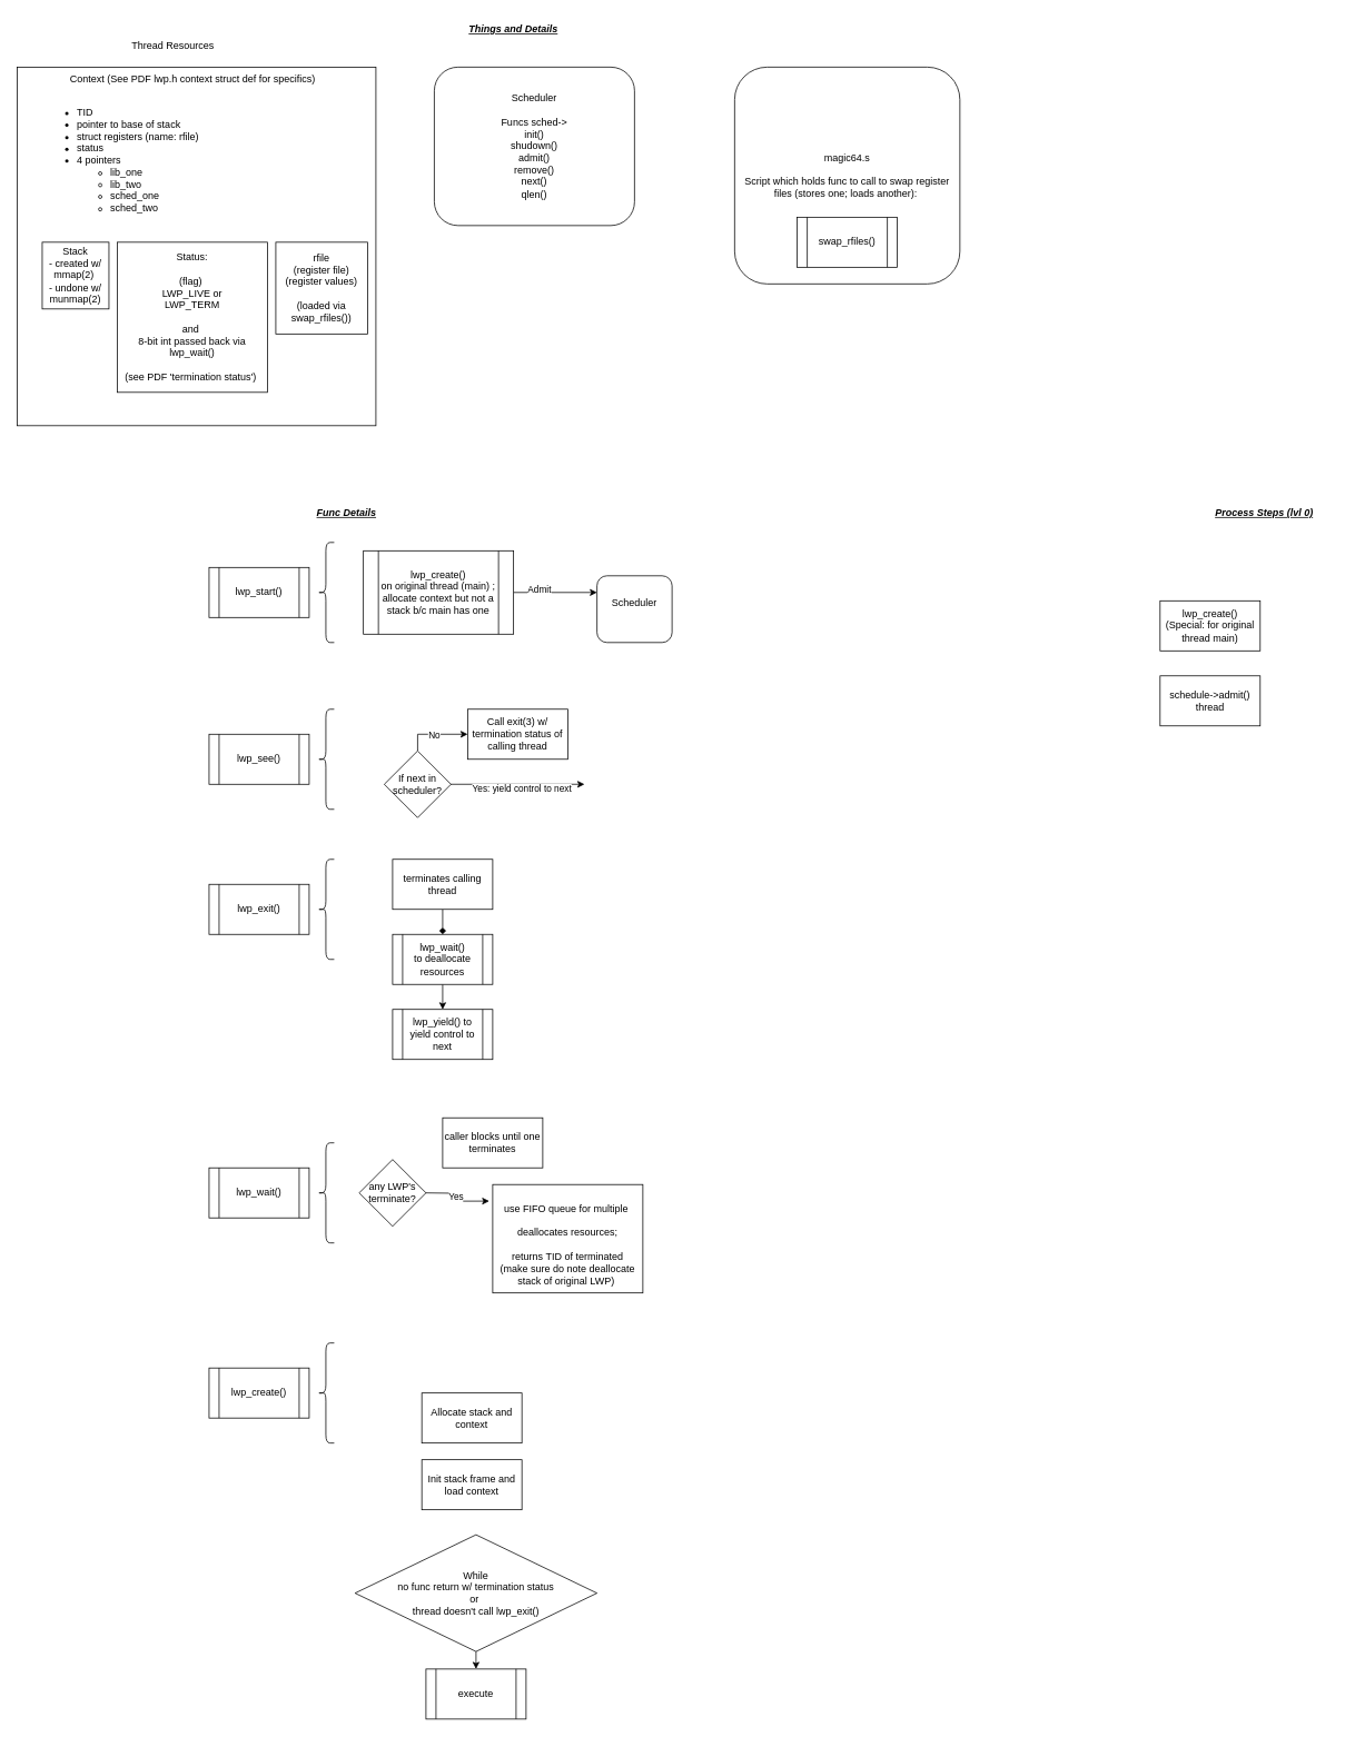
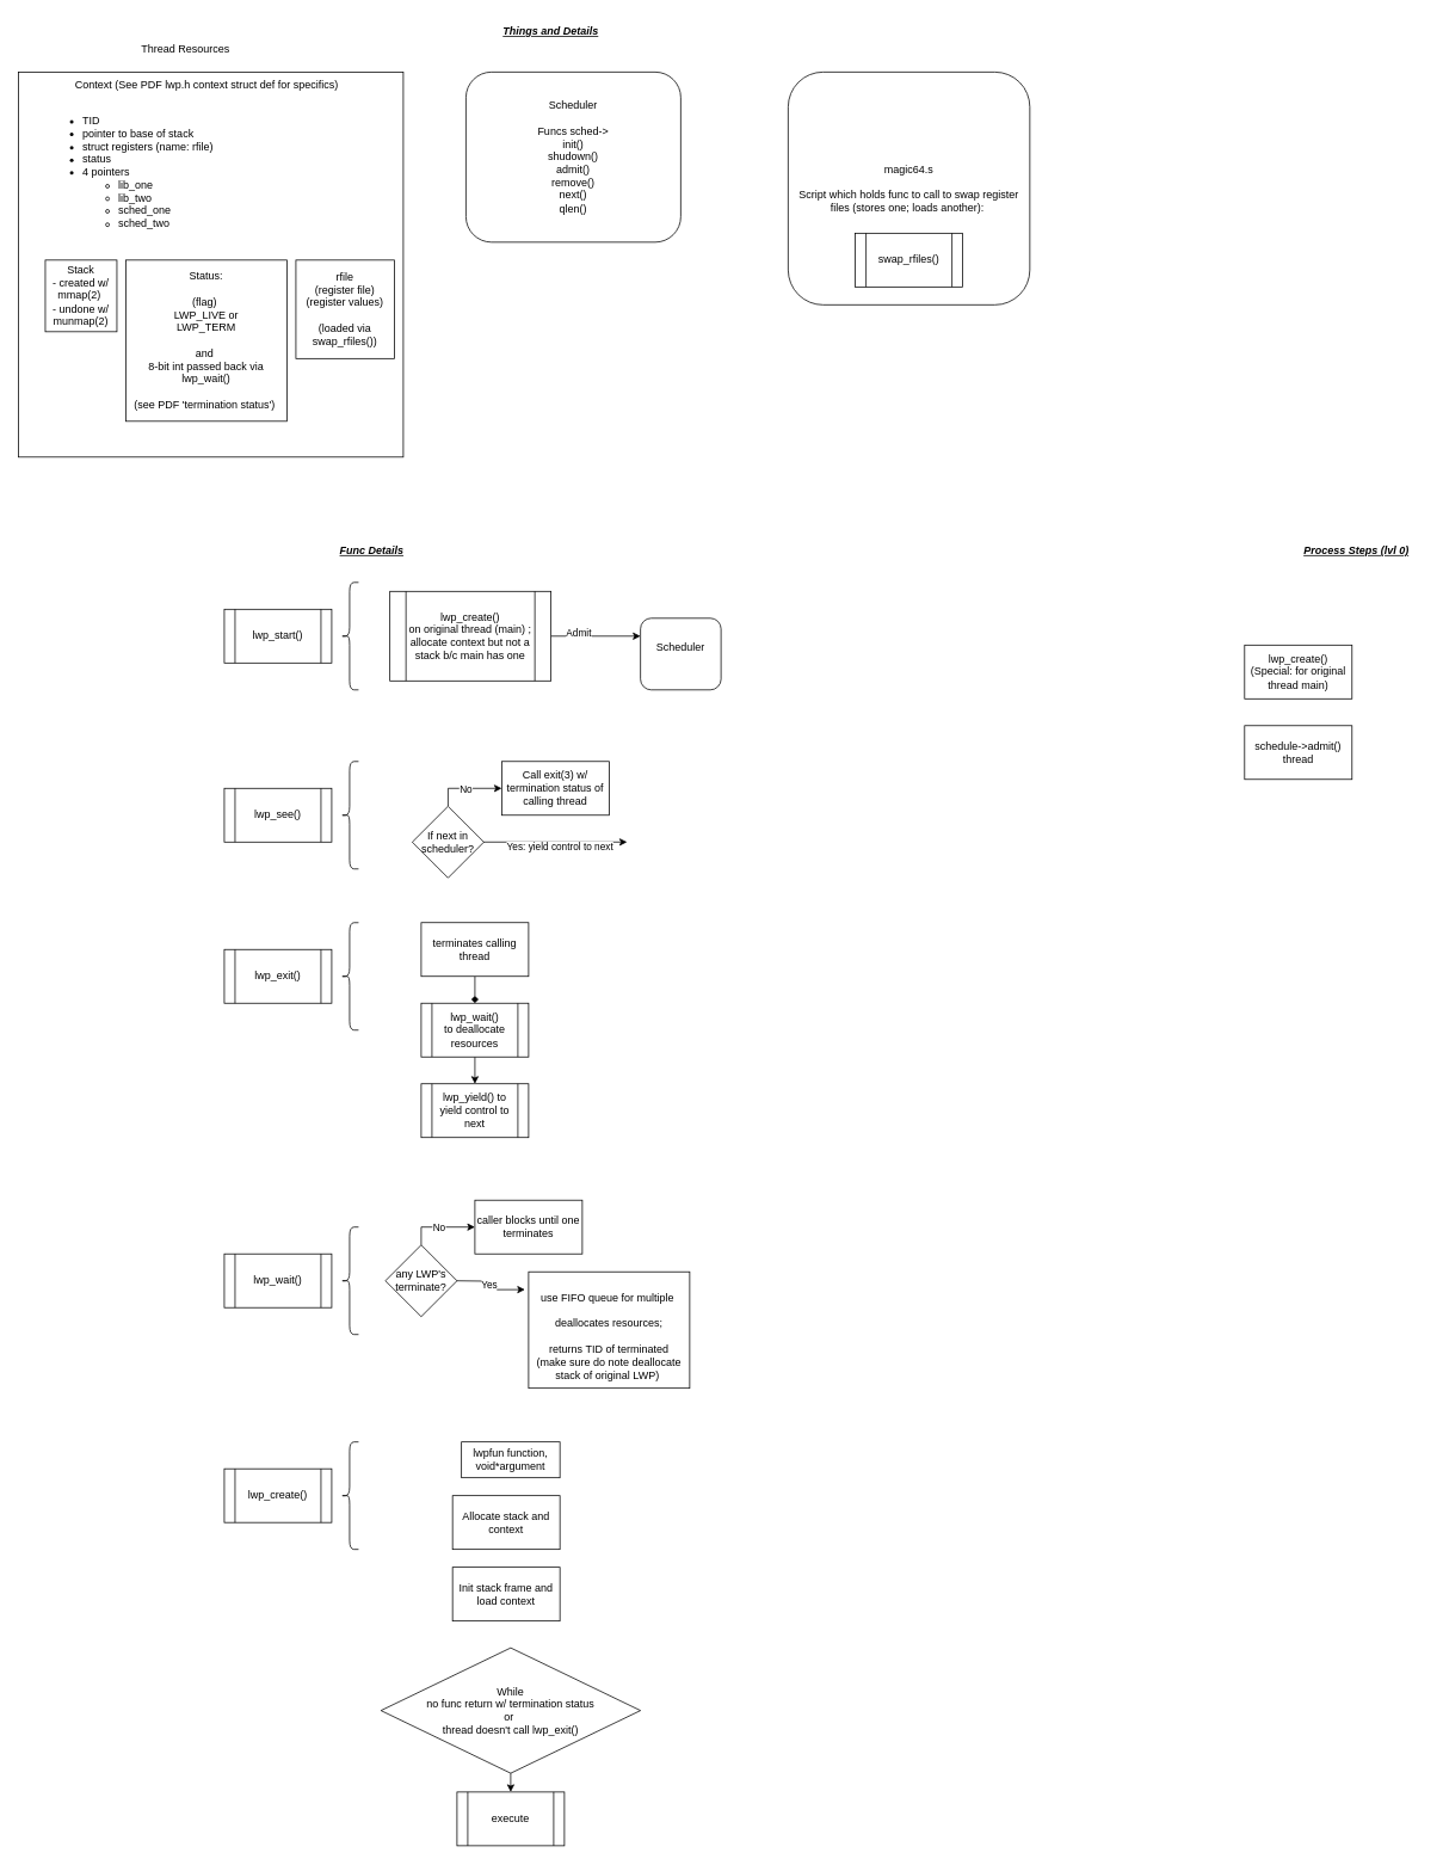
+ <mxCell id="31" style="edgeStyle=orthogonalEdgeStyle;rounded=0;orthogonalLoop=1;jettySize=auto;html=1;exitX=0.5;exitY=0;exitDx=0;exitDy=0;entryX=0;entryY=0.5;entryDx=0;entryDy=0;" edge="1" parent="1" source="33" target="34"><mxGeometry relative="1" as="geometry"><mxPoint x="510" y="1370" as="targetPoint" /></mxGeometry></mxCell>
+ <mxCell id="32" value="No" style="edgeLabel;html=1;align=center;verticalAlign=middle;resizable=0;points=[];" vertex="1" connectable="0" parent="31"><mxGeometry x="-0.016" relative="1" as="geometry"><mxPoint as="offset" /></mxGeometry></mxCell>
+ <mxCell id="38" value="lwpfun function, void*argument" style="rounded=0;whiteSpace=wrap;html=1;" vertex="1" parent="1"><mxGeometry x="515" y="1610" width="110" height="40" as="geometry" /></mxCell>
